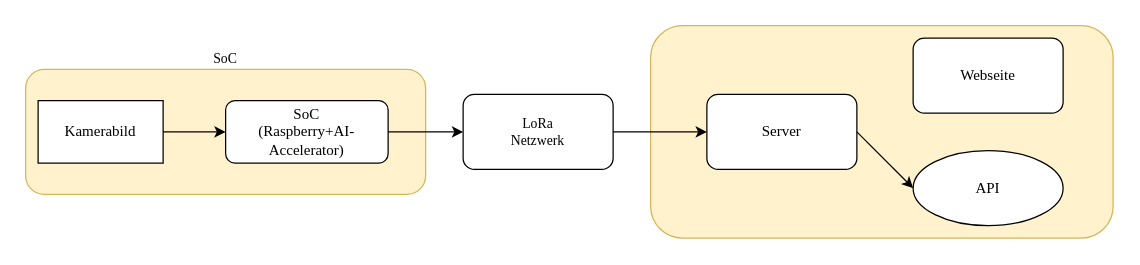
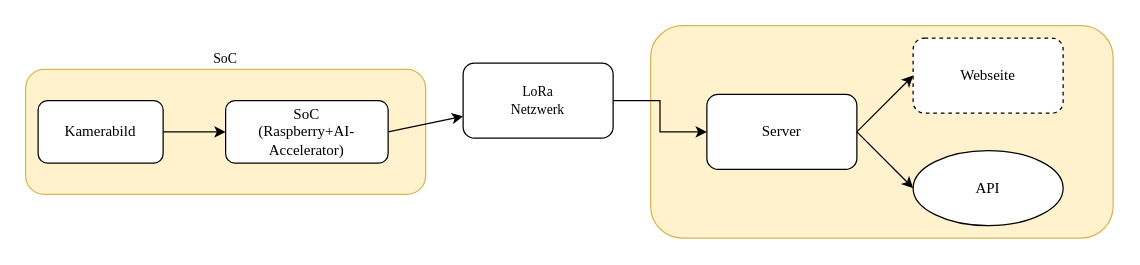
- <mxCell id="9" value="Webseite" style="rounded=1;whiteSpace=wrap;html=1;fontFamily=Verdana;" vertex="1" parent="6"><mxGeometry x="210" y="10" width="120" height="60" as="geometry" /></mxCell>
+ <mxCell id="9" value="Webseite" style="rounded=1;whiteSpace=wrap;html=1;fontFamily=Verdana;dashed=1;" vertex="1" parent="6"><mxGeometry x="210" y="10" width="120" height="60" as="geometry" /></mxCell>
+ <mxCell id="11" value="" style="endArrow=classic;html=1;fontFamily=Verdana;fontSize=11;exitX=1;exitY=0.5;exitDx=0;exitDy=0;entryX=0;entryY=0.5;entryDx=0;entryDy=0;" edge="1" parent="6" source="8" target="9"><mxGeometry width="50" height="50" relative="1" as="geometry"><mxPoint x="136" y="46" as="sourcePoint" /><mxPoint x="110" y="30" as="targetPoint" /></mxGeometry></mxCell>
- <mxCell id="3" value="&lt;font&gt;&lt;span style=&quot;white-space: pre&quot;&gt;Kamerabild&lt;/span&gt;&lt;/font&gt;" style="whiteSpace=wrap;html=1;fontFamily=Verdana;rounded=0;" vertex="1" parent="1"><mxGeometry x="30" y="80" width="100" height="50" as="geometry" /></mxCell>
+ <mxCell id="3" value="&lt;font&gt;&lt;span style=&quot;white-space: pre&quot;&gt;Kamerabild&lt;/span&gt;&lt;/font&gt;" style="rounded=1;whiteSpace=wrap;html=1;fontFamily=Verdana;" vertex="1" parent="1"><mxGeometry x="30" y="80" width="100" height="50" as="geometry" /></mxCell>
- <mxCell id="15" value="&lt;div&gt;LoRa&lt;/div&gt;&lt;div&gt;Netzwerk&lt;/div&gt;" style="rounded=1;whiteSpace=wrap;html=1;fontFamily=Verdana;fontSize=11;verticalAlign=middle;" vertex="1" parent="1"><mxGeometry x="370" y="75" width="120" height="60" as="geometry" /></mxCell>
+ <mxCell id="15" value="&lt;div&gt;LoRa&lt;/div&gt;&lt;div&gt;Netzwerk&lt;/div&gt;" style="rounded=1;whiteSpace=wrap;html=1;fontFamily=Verdana;fontSize=11;verticalAlign=middle;" vertex="1" parent="1"><mxGeometry x="370" y="50" width="120" height="60" as="geometry" /></mxCell>
